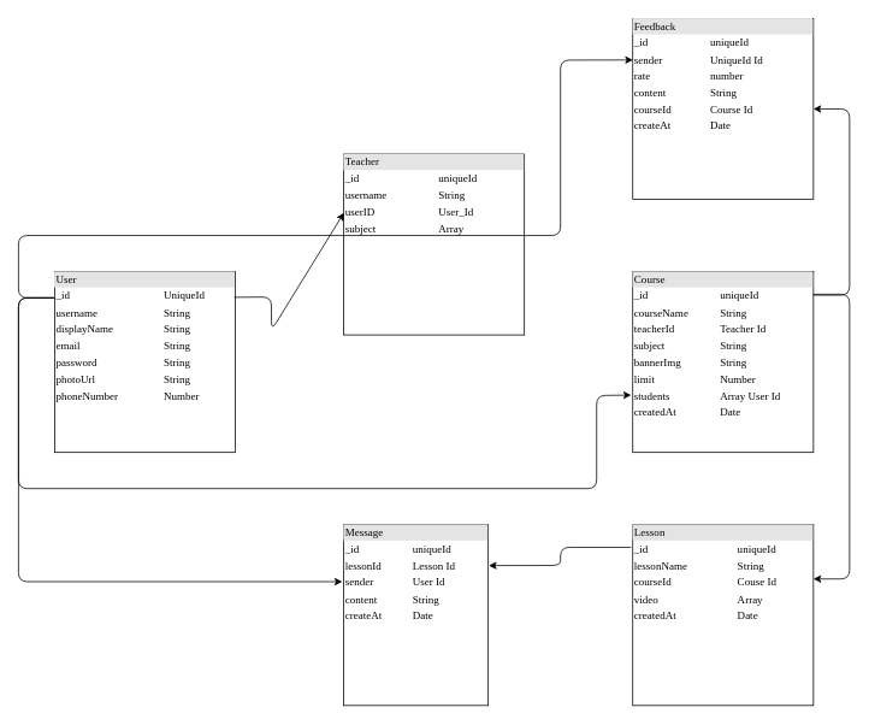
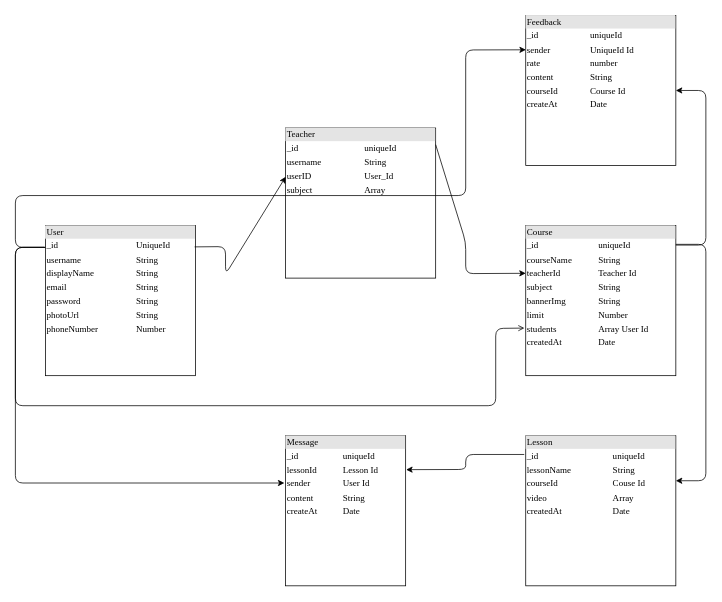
+ <mxCell id="9" value="" style="endArrow=classic;html=1;fontFamily=Verdana;exitX=1;exitY=0.111;exitDx=0;exitDy=0;exitPerimeter=0;entryX=0;entryY=0.318;entryDx=0;entryDy=0;entryPerimeter=0;" edge="1" parent="1" source="5" target="3"><mxGeometry width="50" height="50" relative="1" as="geometry"><mxPoint x="590" y="320" as="sourcePoint" /><mxPoint x="590" y="600" as="targetPoint" /><Array as="points"><mxPoint x="620" y="322" /><mxPoint x="620" y="364" /></Array></mxGeometry></mxCell>
- <mxCell id="14" value="" style="endArrow=classic;html=1;fontFamily=Verdana;exitX=-0.006;exitY=0.144;exitDx=0;exitDy=0;exitPerimeter=0;entryX=-0.009;entryY=0.683;entryDx=0;entryDy=0;entryPerimeter=0;" edge="1" parent="1" source="2" target="3"><mxGeometry width="50" height="50" relative="1" as="geometry"><mxPoint x="70" y="339" as="sourcePoint" /><mxPoint x="660" y="540" as="targetPoint" /><Array as="points"><mxPoint x="20" y="329" /><mxPoint x="20" y="540" /><mxPoint x="660" y="540" /><mxPoint x="660" y="437" /></Array></mxGeometry></mxCell>
+ <mxCell id="14" value="" style="endArrow=open;html=1;fontFamily=Verdana;exitX=-0.006;exitY=0.144;exitDx=0;exitDy=0;exitPerimeter=0;entryX=-0.009;entryY=0.683;entryDx=0;entryDy=0;entryPerimeter=0;" edge="1" parent="1" source="2" target="3"><mxGeometry width="50" height="50" relative="1" as="geometry"><mxPoint x="70" y="339" as="sourcePoint" /><mxPoint x="660" y="540" as="targetPoint" /><Array as="points"><mxPoint x="20" y="329" /><mxPoint x="20" y="540" /><mxPoint x="660" y="540" /><mxPoint x="660" y="437" /></Array></mxGeometry></mxCell>
